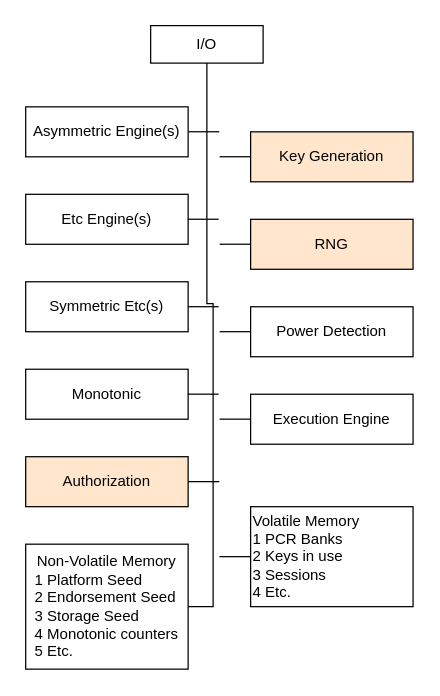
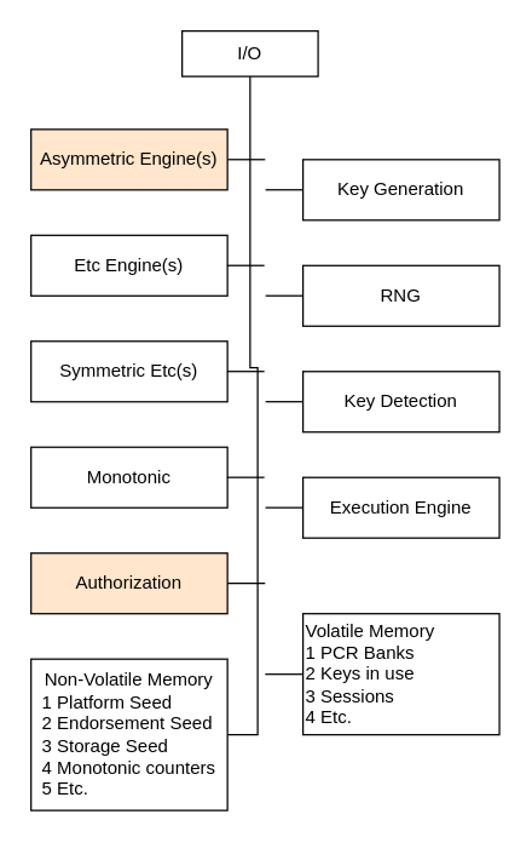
- <mxCell id="4" value="Asymmetric Engine(s)" style="rounded=0;whiteSpace=wrap;html=1;" vertex="1" parent="1"><mxGeometry x="20" y="85" width="130" height="40" as="geometry" /></mxCell>
+ <mxCell id="4" value="Asymmetric Engine(s)" style="rounded=0;whiteSpace=wrap;html=1;fillColor=#ffe6cc;" vertex="1" parent="1"><mxGeometry x="20" y="85" width="130" height="40" as="geometry" /></mxCell>
- <mxCell id="10" value="Key Generation" style="rounded=0;whiteSpace=wrap;html=1;fillColor=#ffe6cc;" vertex="1" parent="1"><mxGeometry x="200" y="105" width="130" height="40" as="geometry" /></mxCell>
+ <mxCell id="10" value="Key Generation" style="rounded=0;whiteSpace=wrap;html=1;" vertex="1" parent="1"><mxGeometry x="200" y="105" width="130" height="40" as="geometry" /></mxCell>
- <mxCell id="11" value="RNG" style="rounded=0;whiteSpace=wrap;html=1;fillColor=#ffe6cc;" vertex="1" parent="1"><mxGeometry x="200" y="175" width="130" height="40" as="geometry" /></mxCell>
+ <mxCell id="11" value="RNG" style="rounded=0;whiteSpace=wrap;html=1;" vertex="1" parent="1"><mxGeometry x="200" y="175" width="130" height="40" as="geometry" /></mxCell>
- <mxCell id="12" value="Power Detection" style="rounded=0;whiteSpace=wrap;html=1;" vertex="1" parent="1"><mxGeometry x="200" y="245" width="130" height="40" as="geometry" /></mxCell>
+ <mxCell id="12" value="Key Detection" style="rounded=0;whiteSpace=wrap;html=1;" vertex="1" parent="1"><mxGeometry x="200" y="245" width="130" height="40" as="geometry" /></mxCell>
